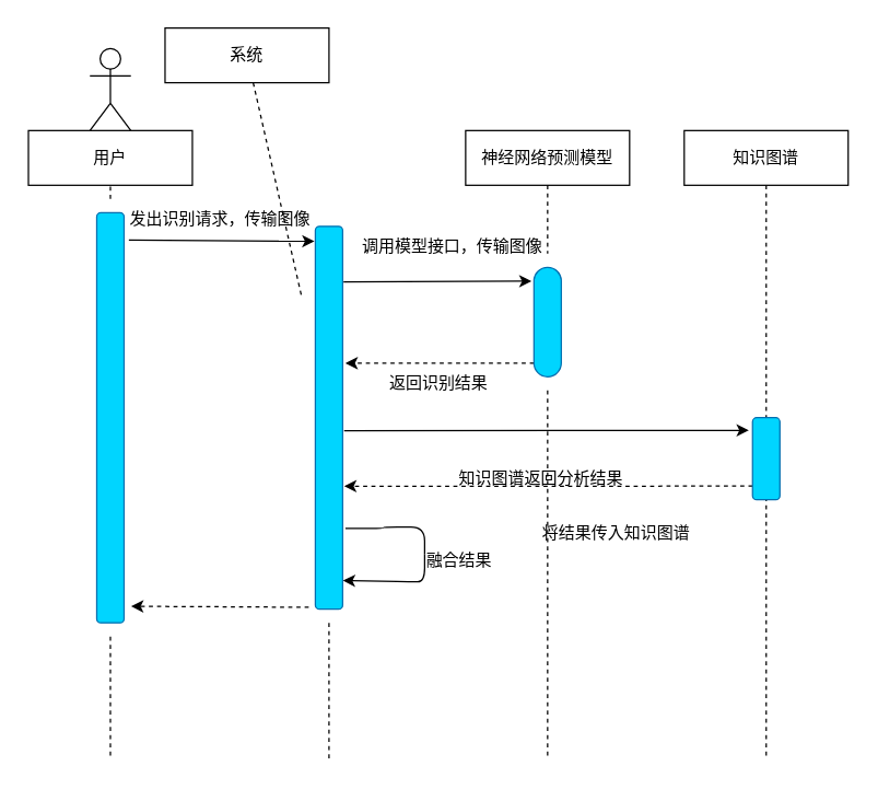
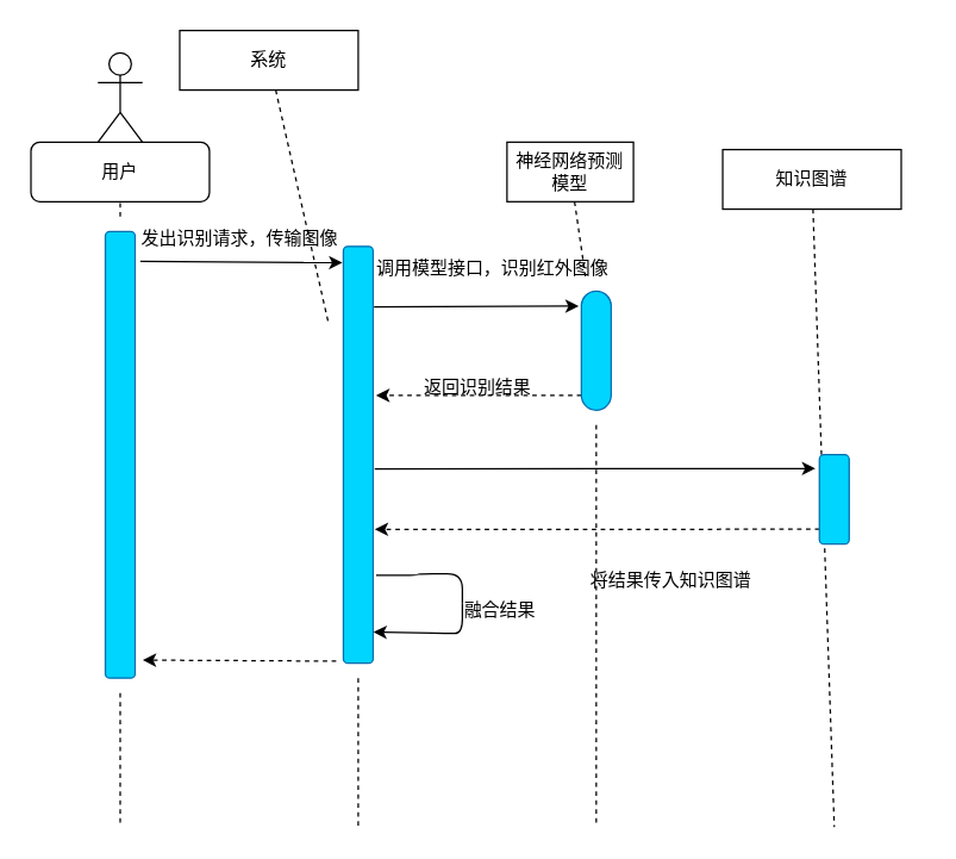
- <mxCell id="31" value="用户" style="rounded=0;whiteSpace=wrap;html=1;" vertex="1" parent="1"><mxGeometry x="20" y="95" width="120" height="40" as="geometry" /></mxCell>
+ <mxCell id="31" value="用户" style="whiteSpace=wrap;html=1;rounded=1;" vertex="1" parent="1"><mxGeometry x="20" y="95" width="120" height="40" as="geometry" /></mxCell>
- <mxCell id="7" value="神经网络预测模型" style="rounded=0;whiteSpace=wrap;html=1;" vertex="1" parent="1"><mxGeometry x="340" y="95" width="120" height="40" as="geometry" /></mxCell>
+ <mxCell id="7" value="神经网络预测模型" style="rounded=0;whiteSpace=wrap;html=1;" vertex="1" parent="1"><mxGeometry x="340" y="95" width="85" height="40" as="geometry" /></mxCell>
- <mxCell id="9" value="知识图谱" style="rounded=0;whiteSpace=wrap;html=1;" vertex="1" parent="1"><mxGeometry x="500" y="95" width="120" height="40" as="geometry" /></mxCell>
+ <mxCell id="9" value="知识图谱" style="rounded=0;whiteSpace=wrap;html=1;" vertex="1" parent="1"><mxGeometry x="485" y="100" width="120" height="40" as="geometry" /></mxCell>
- <mxCell id="13" value="调用模型接口，传输图像" style="text;html=1;align=center;verticalAlign=middle;resizable=0;points=[];autosize=1;strokeColor=none;fillColor=none;" vertex="1" parent="1"><mxGeometry x="240" y="165" width="180" height="30" as="geometry" /></mxCell>
+ <mxCell id="13" value="调用模型接口，识别红外图像" style="text;html=1;align=center;verticalAlign=middle;resizable=0;points=[];autosize=1;strokeColor=none;fillColor=none;" vertex="1" parent="1"><mxGeometry x="240" y="165" width="180" height="30" as="geometry" /></mxCell>
- <mxCell id="15" value="返回识别结果" style="text;html=1;align=center;verticalAlign=middle;resizable=0;points=[];autosize=1;strokeColor=none;fillColor=none;" vertex="1" parent="1"><mxGeometry x="270" y="265" width="100" height="30" as="geometry" /></mxCell>
+ <mxCell id="15" value="返回识别结果" style="text;html=1;align=center;verticalAlign=middle;resizable=0;points=[];autosize=1;strokeColor=none;fillColor=none;" vertex="1" parent="1"><mxGeometry x="270" y="245" width="100" height="30" as="geometry" /></mxCell>
- <mxCell id="19" value="知识图谱返回分析结果" style="text;html=1;align=center;verticalAlign=middle;resizable=0;points=[];autosize=1;strokeColor=none;fillColor=none;" vertex="1" parent="1"><mxGeometry x="325" y="335" width="140" height="30" as="geometry" /></mxCell>
